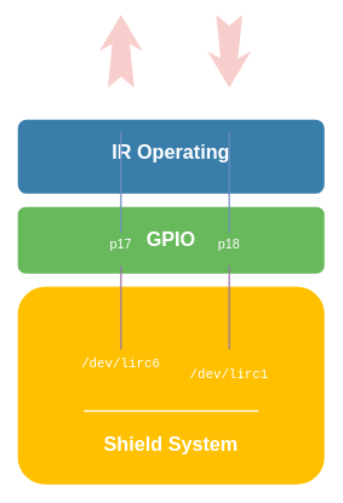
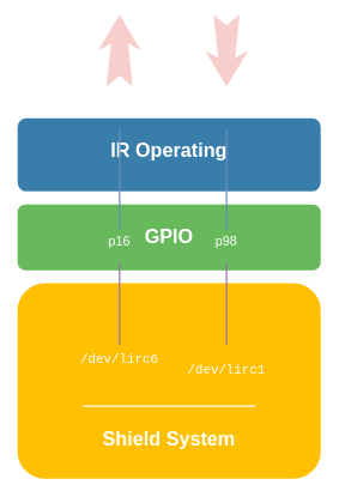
- <mxCell id="16" value="&lt;font style=&quot;font-size: 18px&quot;&gt;p17&lt;/font&gt;" style="text;html=1;strokeColor=none;fillColor=none;align=center;verticalAlign=middle;whiteSpace=wrap;rounded=0;shadow=0;fontSize=14;fontColor=#FFFFFF;flipV=1;" vertex="1" parent="1"><mxGeometry x="131" y="316" width="70" height="40" as="geometry" /></mxCell>
+ <mxCell id="16" value="&lt;font style=&quot;font-size: 18px&quot;&gt;p16&lt;/font&gt;" style="text;html=1;strokeColor=none;fillColor=none;align=center;verticalAlign=middle;whiteSpace=wrap;rounded=0;shadow=0;fontSize=14;fontColor=#FFFFFF;flipV=1;" vertex="1" parent="1"><mxGeometry x="131" y="316" width="70" height="40" as="geometry" /></mxCell>
- <mxCell id="17" value="&lt;font style=&quot;font-size: 18px&quot;&gt;p18&lt;/font&gt;" style="text;html=1;strokeColor=none;fillColor=none;align=center;verticalAlign=middle;whiteSpace=wrap;rounded=0;shadow=0;fontSize=14;fontColor=#FFFFFF;" vertex="1" parent="1"><mxGeometry x="280" y="316" width="70" height="40" as="geometry" /></mxCell>
+ <mxCell id="17" value="&lt;font style=&quot;font-size: 18px&quot;&gt;p98&lt;/font&gt;" style="text;html=1;strokeColor=none;fillColor=none;align=center;verticalAlign=middle;whiteSpace=wrap;rounded=0;shadow=0;fontSize=14;fontColor=#FFFFFF;" vertex="1" parent="1"><mxGeometry x="280" y="316" width="70" height="40" as="geometry" /></mxCell>
